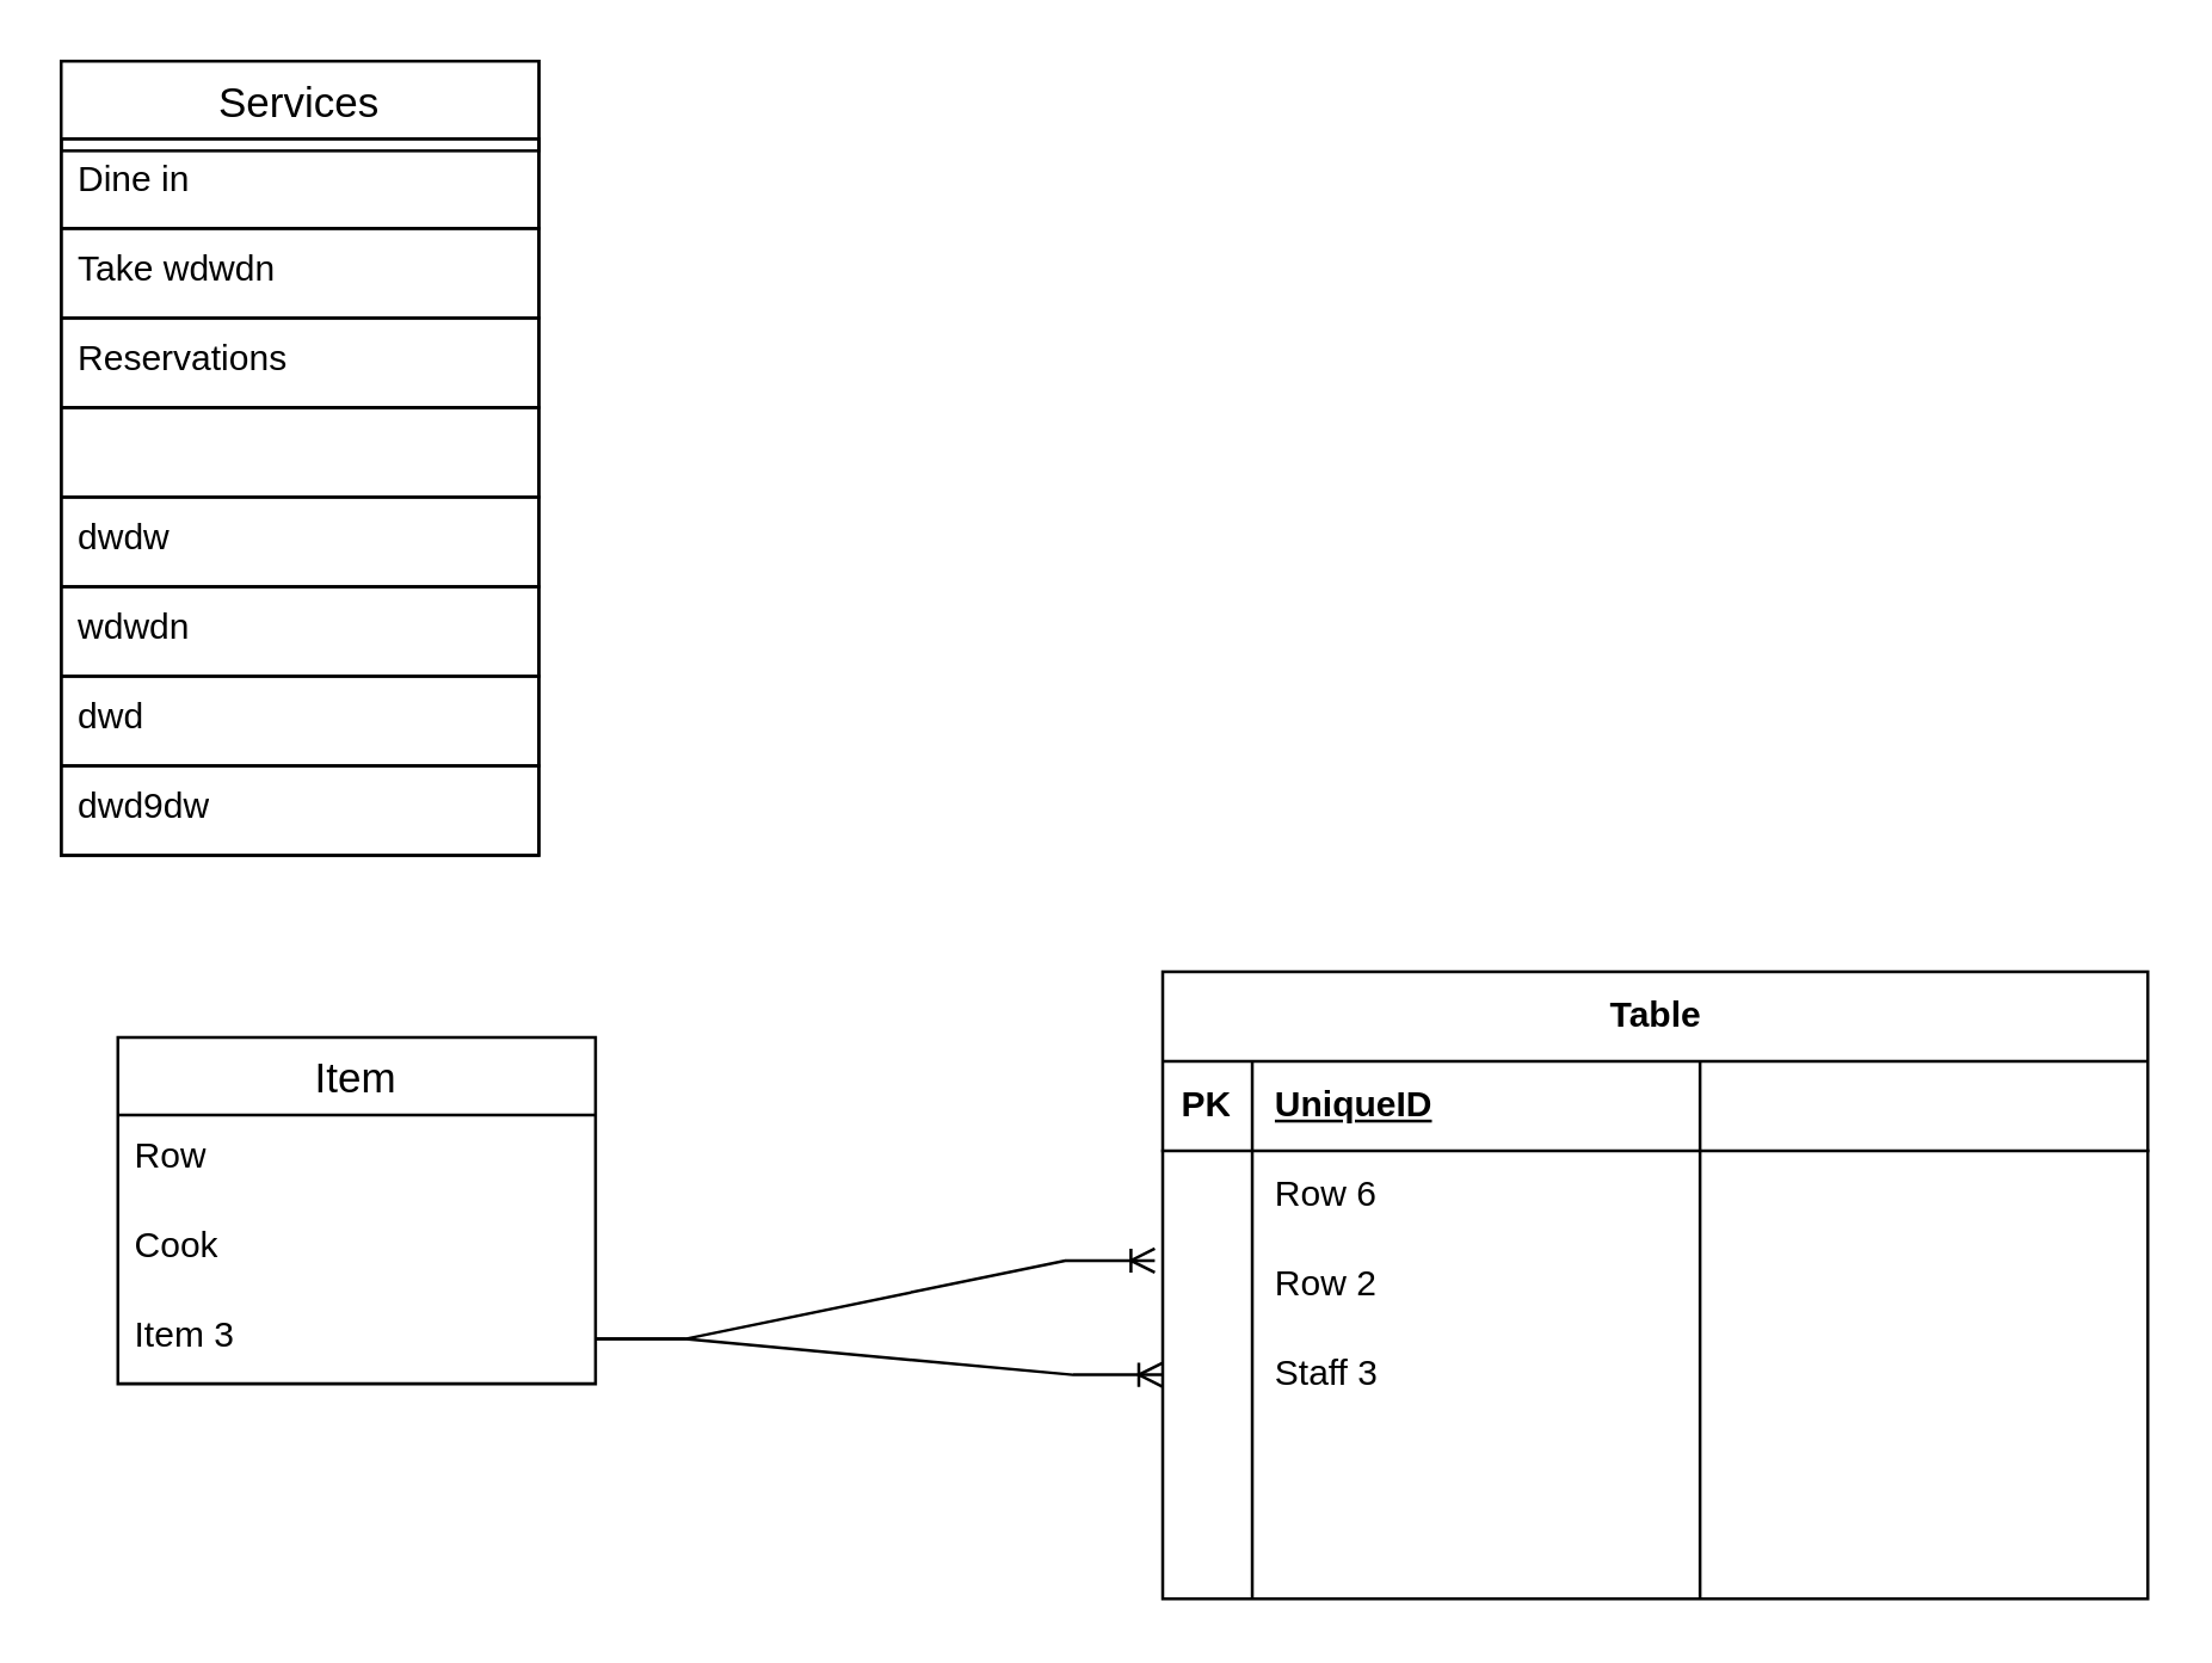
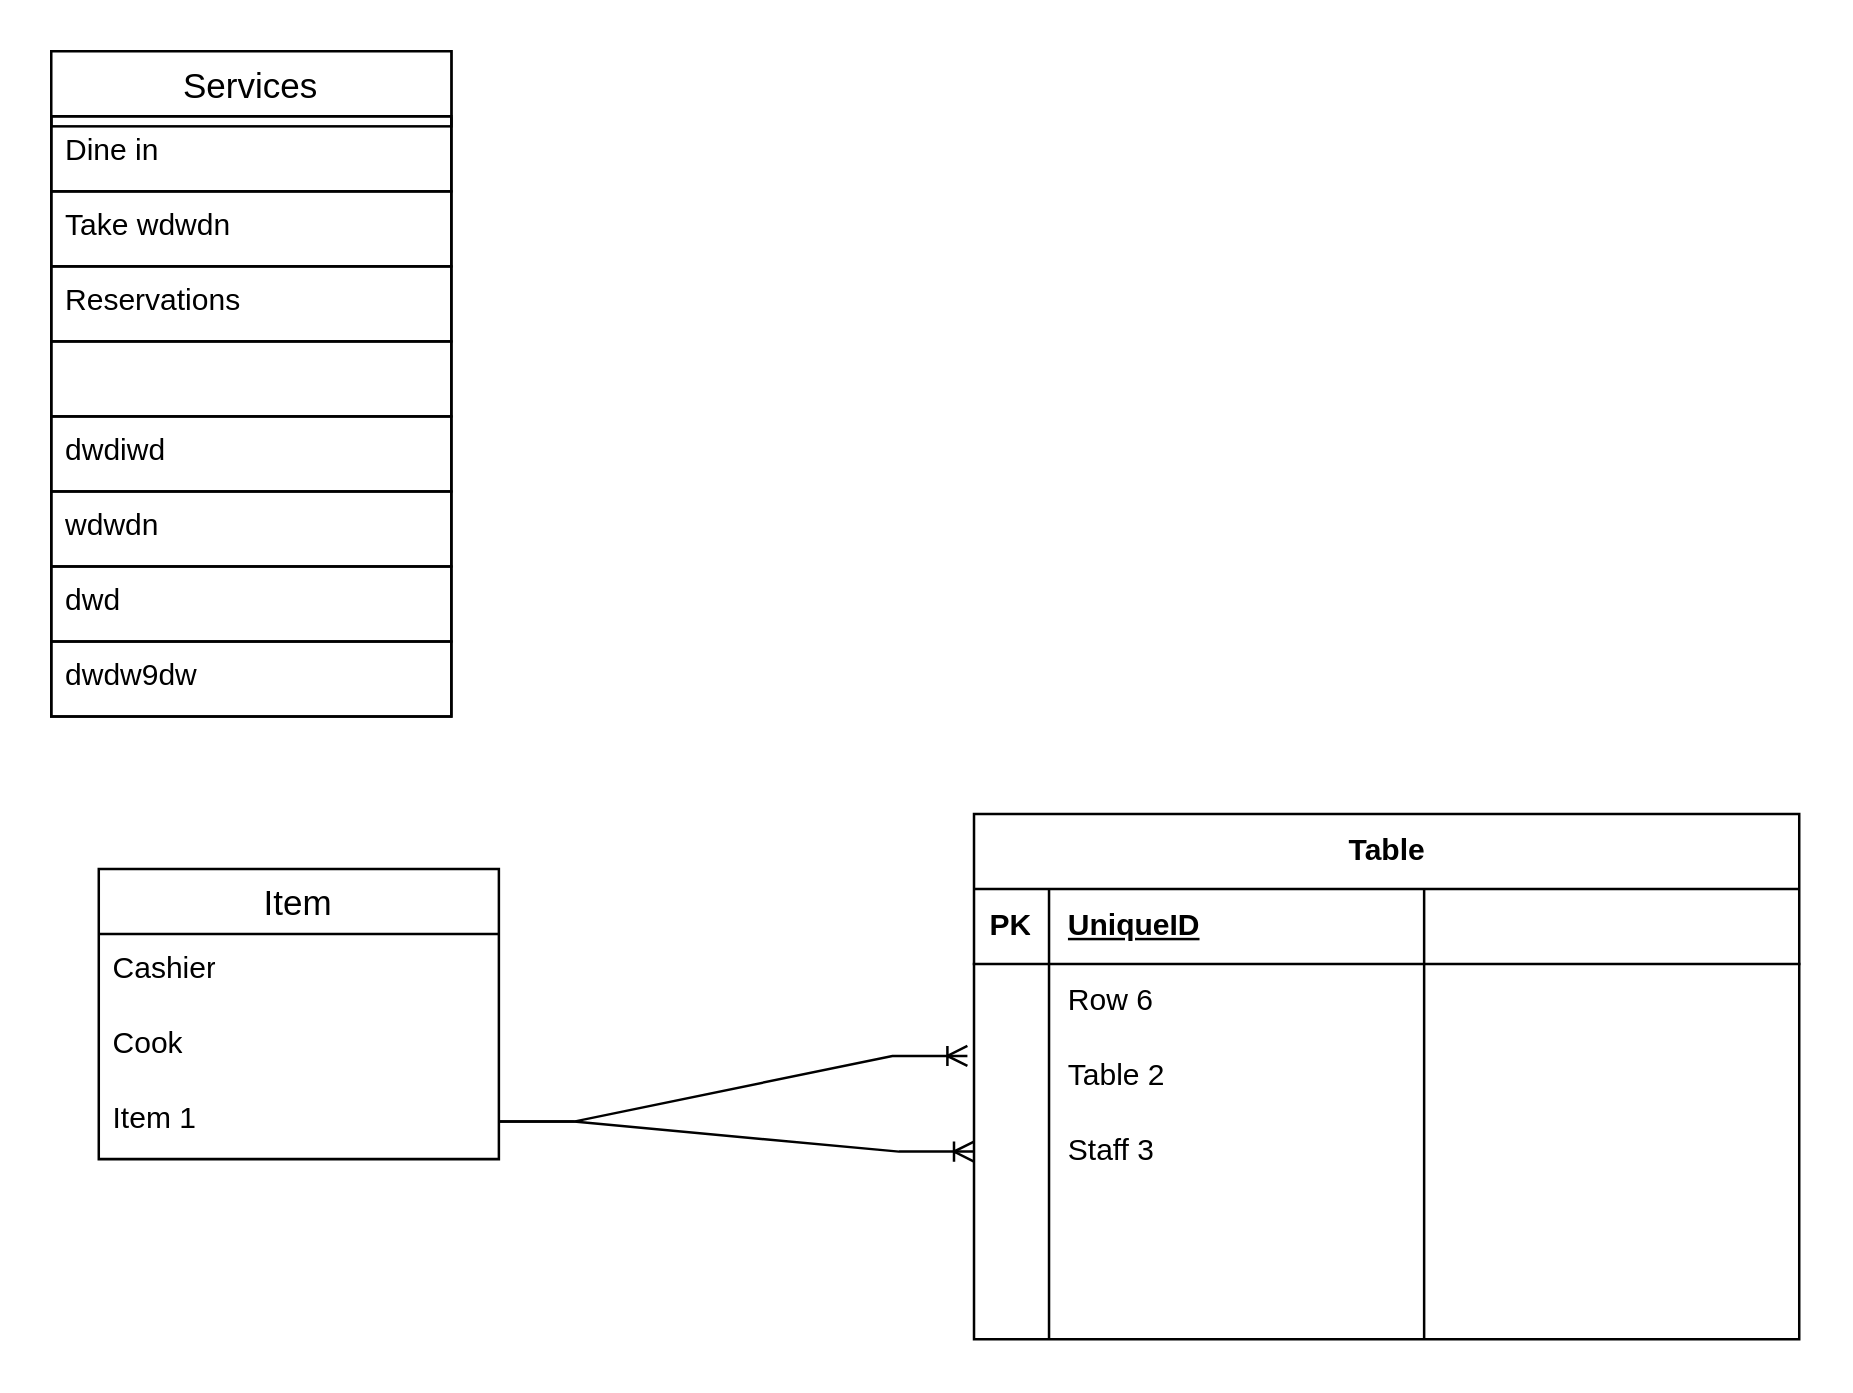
- <mxCell id="12" value="dwdw" style="text;strokeColor=default;fillColor=none;spacingLeft=4;spacingRight=4;overflow=hidden;rotatable=0;points=[[0,0.5],[1,0.5]];portConstraint=eastwest;fontSize=12;whiteSpace=wrap;html=1;" vertex="1" parent="7"><mxGeometry y="146" width="160" height="30" as="geometry" /></mxCell>
+ <mxCell id="12" value="dwdiwd" style="text;strokeColor=default;fillColor=none;spacingLeft=4;spacingRight=4;overflow=hidden;rotatable=0;points=[[0,0.5],[1,0.5]];portConstraint=eastwest;fontSize=12;whiteSpace=wrap;html=1;" vertex="1" parent="7"><mxGeometry y="146" width="160" height="30" as="geometry" /></mxCell>
- <mxCell id="15" value="dwd9dw" style="text;strokeColor=default;fillColor=none;spacingLeft=4;spacingRight=4;overflow=hidden;rotatable=0;points=[[0,0.5],[1,0.5]];portConstraint=eastwest;fontSize=12;whiteSpace=wrap;html=1;" vertex="1" parent="7"><mxGeometry y="236" width="160" height="30" as="geometry" /></mxCell>
+ <mxCell id="15" value="dwdw9dw" style="text;strokeColor=default;fillColor=none;spacingLeft=4;spacingRight=4;overflow=hidden;rotatable=0;points=[[0,0.5],[1,0.5]];portConstraint=eastwest;fontSize=12;whiteSpace=wrap;html=1;" vertex="1" parent="7"><mxGeometry y="236" width="160" height="30" as="geometry" /></mxCell>
- <mxCell id="3" value="Row" style="text;strokeColor=none;fillColor=none;spacingLeft=4;spacingRight=4;overflow=hidden;rotatable=0;points=[[0,0.5],[1,0.5]];portConstraint=eastwest;fontSize=12;whiteSpace=wrap;html=1;" vertex="1" parent="2"><mxGeometry y="26" width="160" height="30" as="geometry" /></mxCell>
+ <mxCell id="3" value="Cashier" style="text;strokeColor=none;fillColor=none;spacingLeft=4;spacingRight=4;overflow=hidden;rotatable=0;points=[[0,0.5],[1,0.5]];portConstraint=eastwest;fontSize=12;whiteSpace=wrap;html=1;" vertex="1" parent="2"><mxGeometry y="26" width="160" height="30" as="geometry" /></mxCell>
- <mxCell id="27" value="Row 2" style="shape=partialRectangle;connectable=0;fillColor=none;top=0;left=0;bottom=0;right=0;align=left;spacingLeft=6;overflow=hidden;whiteSpace=wrap;html=1;" vertex="1" parent="25"><mxGeometry x="30" width="150" height="30" as="geometry"><mxRectangle width="150" height="30" as="alternateBounds" /></mxGeometry></mxCell>
+ <mxCell id="27" value="Table 2" style="shape=partialRectangle;connectable=0;fillColor=none;top=0;left=0;bottom=0;right=0;align=left;spacingLeft=6;overflow=hidden;whiteSpace=wrap;html=1;" vertex="1" parent="25"><mxGeometry x="30" width="150" height="30" as="geometry"><mxRectangle width="150" height="30" as="alternateBounds" /></mxGeometry></mxCell>
- <mxCell id="5" value="Item 3" style="text;strokeColor=none;fillColor=none;spacingLeft=4;spacingRight=4;overflow=hidden;rotatable=0;points=[[0,0.5],[1,0.5]];portConstraint=eastwest;fontSize=12;whiteSpace=wrap;html=1;" vertex="1" parent="2"><mxGeometry y="86" width="160" height="30" as="geometry" /></mxCell>
+ <mxCell id="5" value="Item 1" style="text;strokeColor=none;fillColor=none;spacingLeft=4;spacingRight=4;overflow=hidden;rotatable=0;points=[[0,0.5],[1,0.5]];portConstraint=eastwest;fontSize=12;whiteSpace=wrap;html=1;" vertex="1" parent="2"><mxGeometry y="86" width="160" height="30" as="geometry" /></mxCell>
